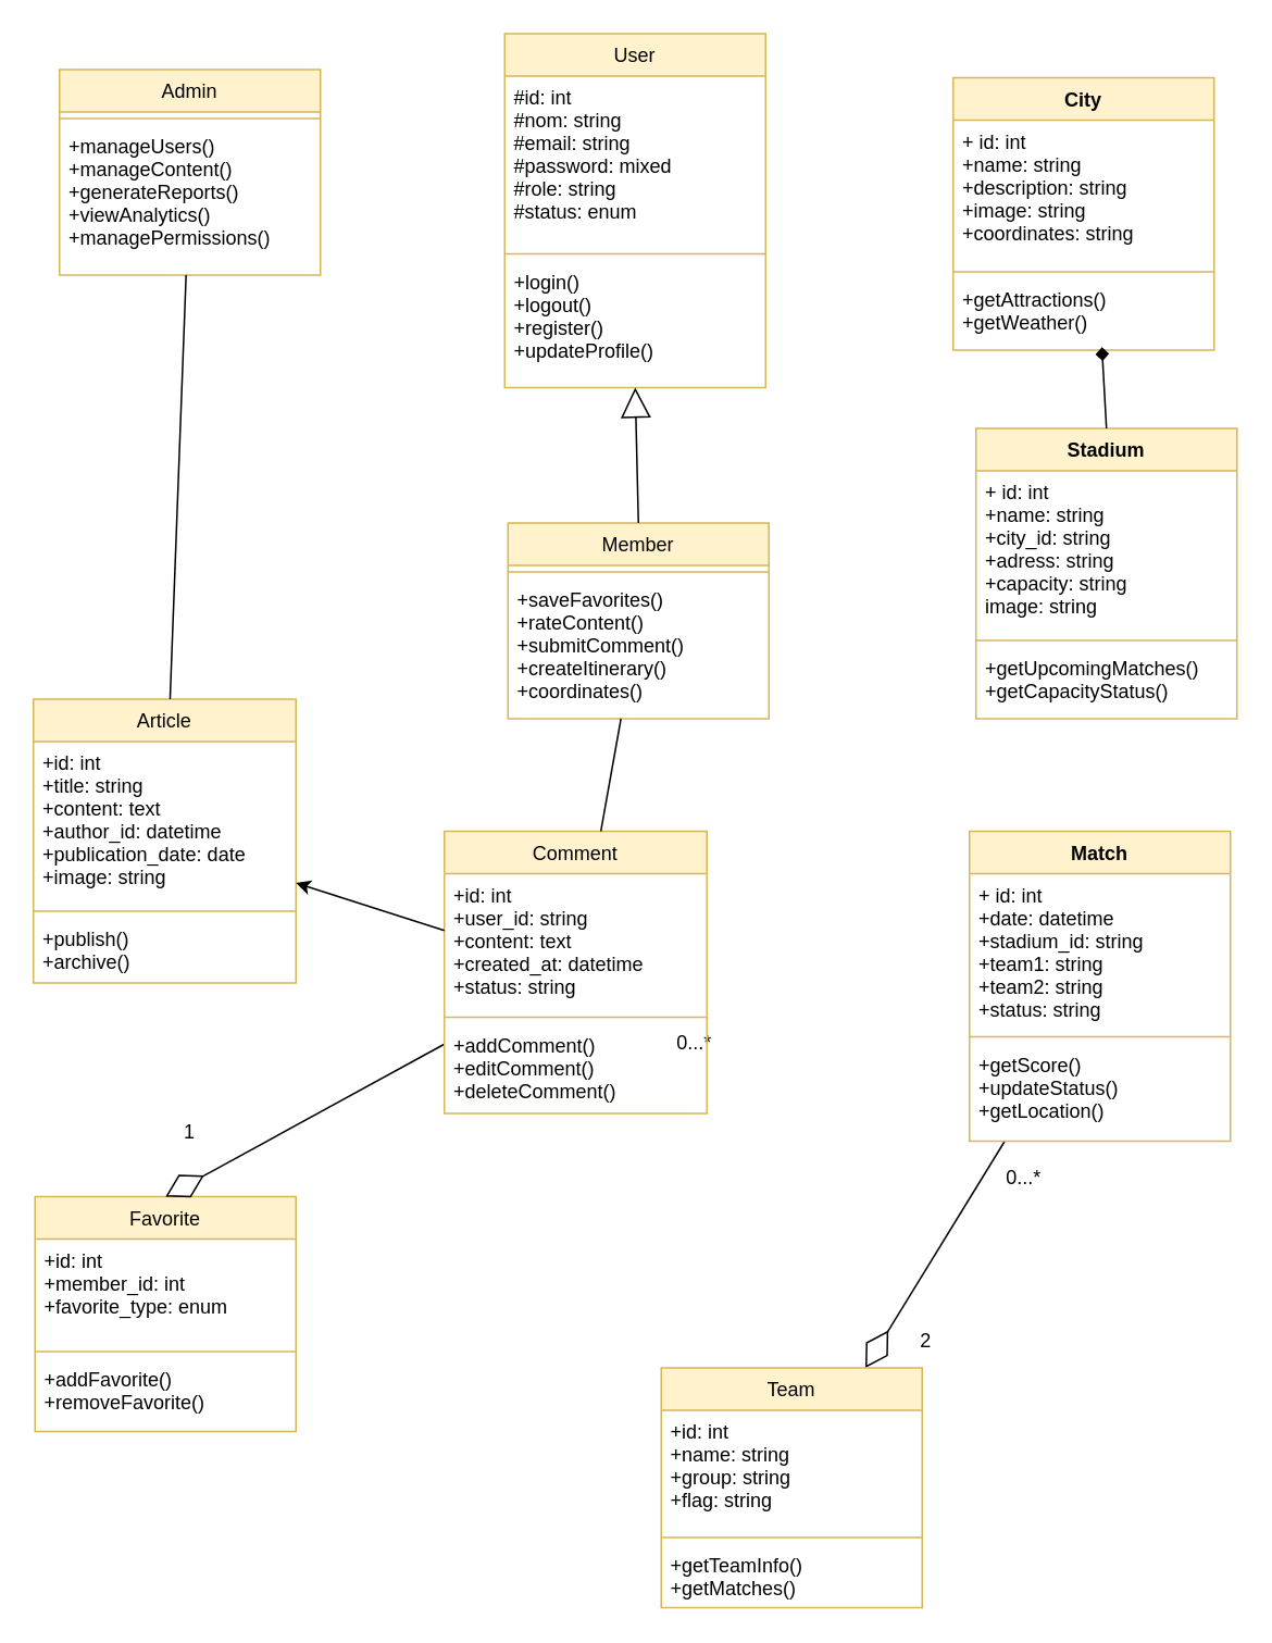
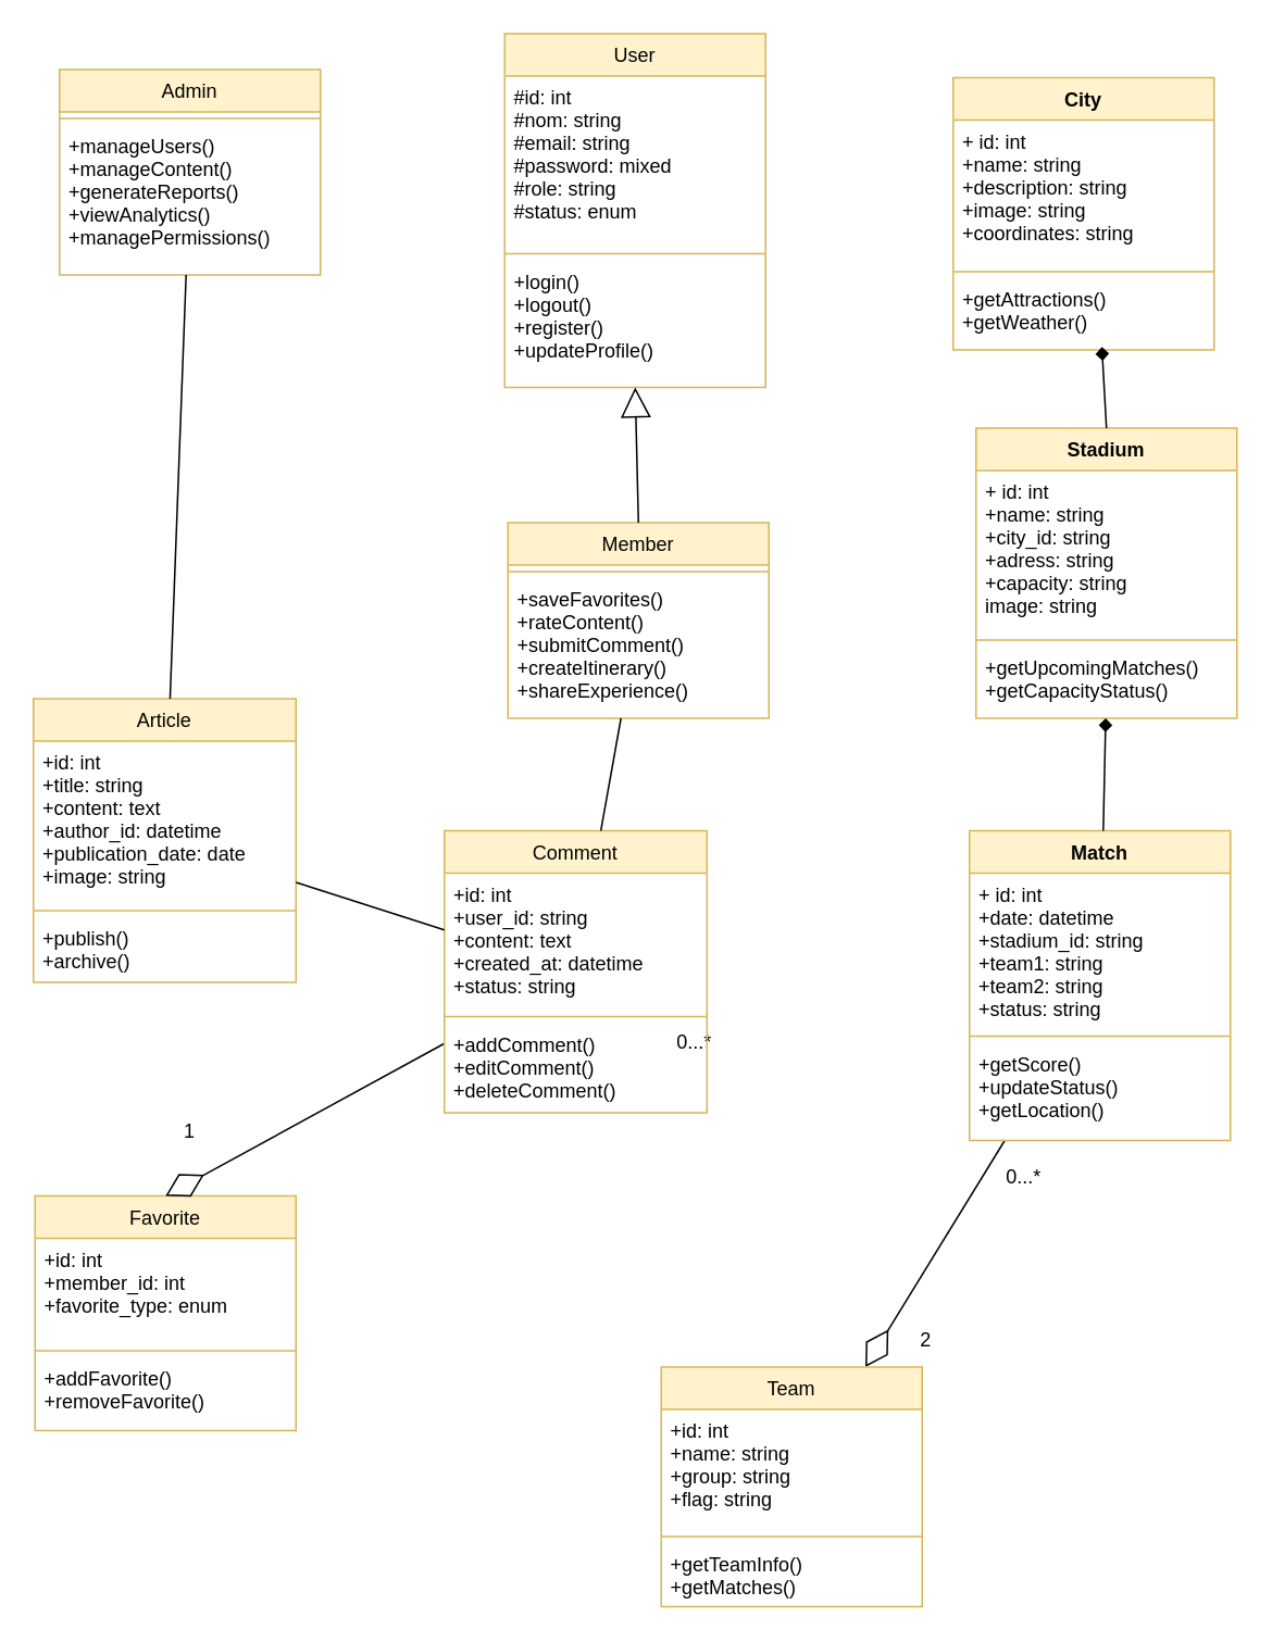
- <mxCell id="11" value="+saveFavorites()&#10;+rateContent()&#10;+submitComment()&#10;+createItinerary()&#10;+coordinates()" style="text;strokeColor=none;fillColor=none;align=left;verticalAlign=top;spacingLeft=4;spacingRight=4;overflow=hidden;rotatable=0;points=[[0,0.5],[1,0.5]];portConstraint=eastwest;" parent="9" vertex="1"><mxGeometry y="34" width="160" height="86" as="geometry" /></mxCell>
+ <mxCell id="11" value="+saveFavorites()&#10;+rateContent()&#10;+submitComment()&#10;+createItinerary()&#10;+shareExperience()" style="text;strokeColor=none;fillColor=none;align=left;verticalAlign=top;spacingLeft=4;spacingRight=4;overflow=hidden;rotatable=0;points=[[0,0.5],[1,0.5]];portConstraint=eastwest;" parent="9" vertex="1"><mxGeometry y="34" width="160" height="86" as="geometry" /></mxCell>
+ <mxCell id="50" value="" style="endArrow=none;html=1;startArrow=diamond;startFill=1;" parent="1" source="29" target="30" edge="1"><mxGeometry width="50" height="50" relative="1" as="geometry"><mxPoint x="678" y="330" as="sourcePoint" /><mxPoint x="788" y="516" as="targetPoint" /><Array as="points" /></mxGeometry></mxCell>
- <mxCell id="47" value="" style="endArrow=classic;html=1;" parent="1" source="38" target="42" edge="1"><mxGeometry width="50" height="50" relative="1" as="geometry"><mxPoint x="203.999" y="582" as="sourcePoint" /><mxPoint x="213.828" y="322" as="targetPoint" /></mxGeometry></mxCell>
+ <mxCell id="47" value="" style="endArrow=none;html=1;" parent="1" source="38" target="42" edge="1"><mxGeometry width="50" height="50" relative="1" as="geometry"><mxPoint x="203.999" y="582" as="sourcePoint" /><mxPoint x="213.828" y="322" as="targetPoint" /></mxGeometry></mxCell>
